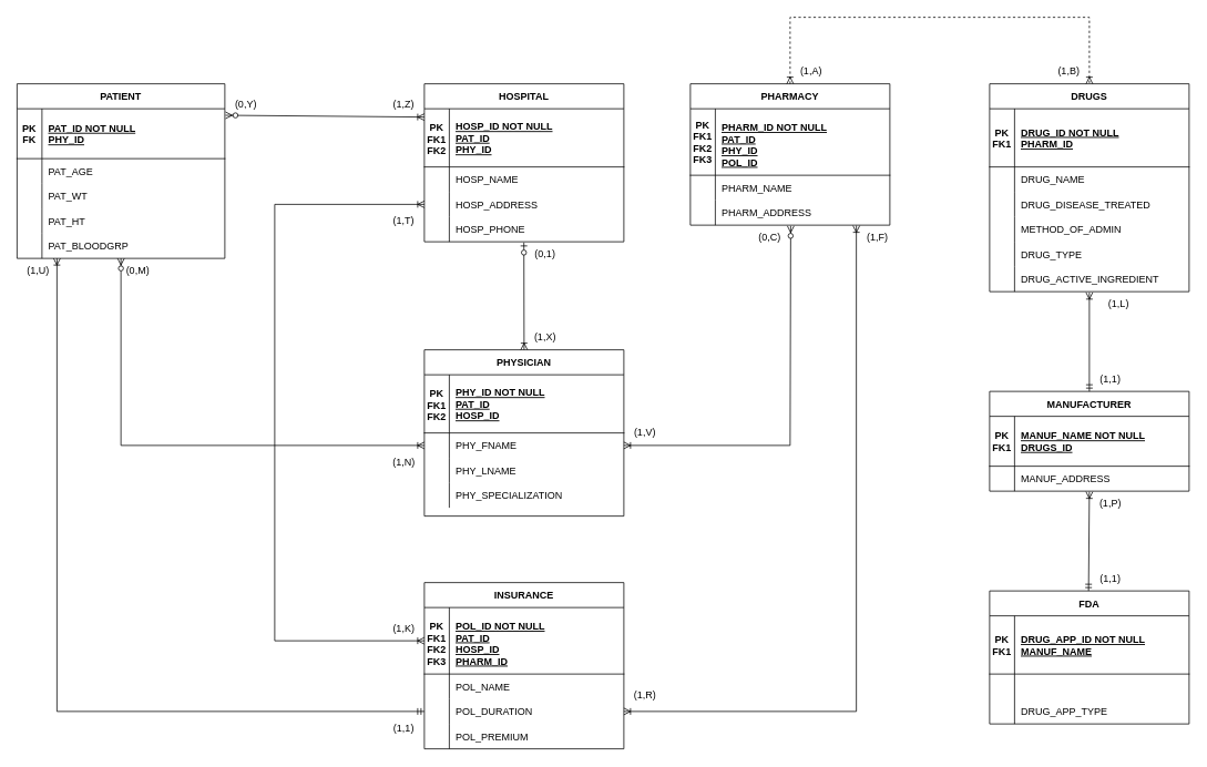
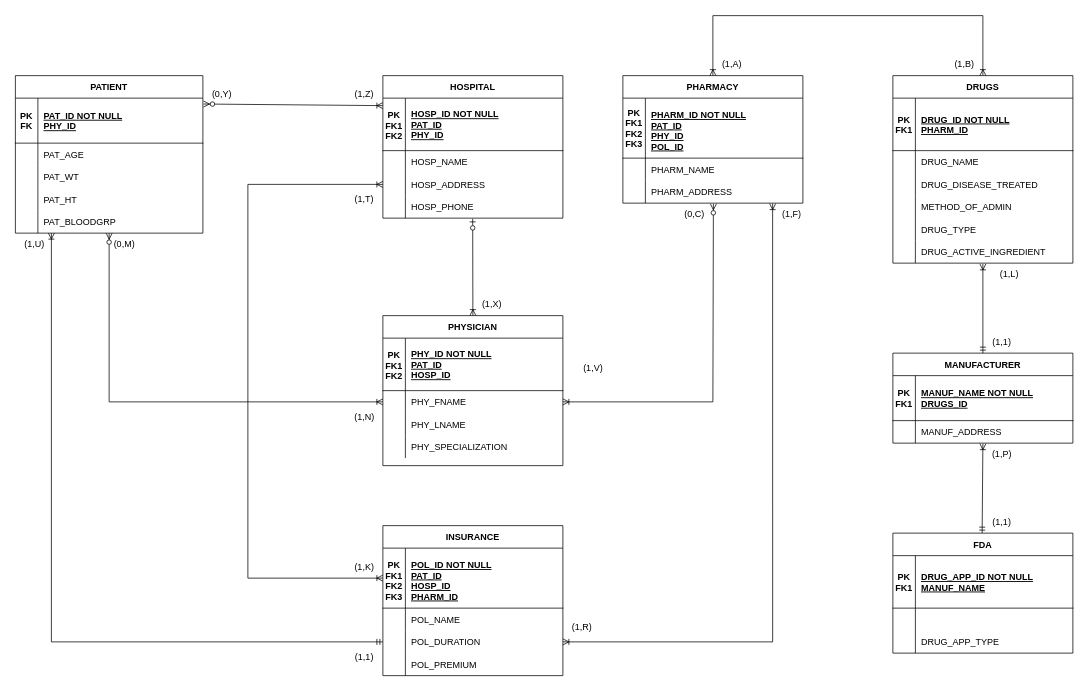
- <mxCell id="83" value="" style="edgeStyle=orthogonalEdgeStyle;fontSize=12;html=1;endArrow=ERoneToMany;startArrow=ERoneToMany;rounded=0;exitX=0.5;exitY=0;exitDx=0;exitDy=0;entryX=0.5;entryY=0;entryDx=0;entryDy=0;dashed=1;" parent="1" source="53" target="64" edge="1"><mxGeometry width="100" height="100" relative="1" as="geometry"><mxPoint x="1120" y="40" as="sourcePoint" /><mxPoint x="1220" y="-60" as="targetPoint" /><Array as="points"><mxPoint x="950" y="20" /><mxPoint x="1310" y="20" /></Array></mxGeometry></mxCell>
+ <mxCell id="83" value="" style="edgeStyle=orthogonalEdgeStyle;fontSize=12;html=1;endArrow=ERoneToMany;startArrow=ERoneToMany;rounded=0;exitX=0.5;exitY=0;exitDx=0;exitDy=0;entryX=0.5;entryY=0;entryDx=0;entryDy=0;" parent="1" source="53" target="64" edge="1"><mxGeometry width="100" height="100" relative="1" as="geometry"><mxPoint x="1120" y="40" as="sourcePoint" /><mxPoint x="1220" y="-60" as="targetPoint" /><Array as="points"><mxPoint x="950" y="20" /><mxPoint x="1310" y="20" /></Array></mxGeometry></mxCell>
- <mxCell id="48" value="(0,1)" style="text;html=1;align=center;verticalAlign=middle;resizable=0;points=[];autosize=1;strokeColor=none;fillColor=none;" parent="1" vertex="1"><mxGeometry x="630" y="290" width="50" height="30" as="geometry" /></mxCell>
- <mxCell id="85" value="(1,V)" style="text;html=1;align=center;verticalAlign=middle;resizable=0;points=[];autosize=1;strokeColor=none;fillColor=none;" parent="1" vertex="1"><mxGeometry x="750" y="505" width="50" height="30" as="geometry" /></mxCell>
+ <mxCell id="85" value="(1,V)" style="text;html=1;align=center;verticalAlign=middle;resizable=0;points=[];autosize=1;strokeColor=none;fillColor=none;" parent="1" vertex="1"><mxGeometry x="765" y="475" width="50" height="30" as="geometry" /></mxCell>
